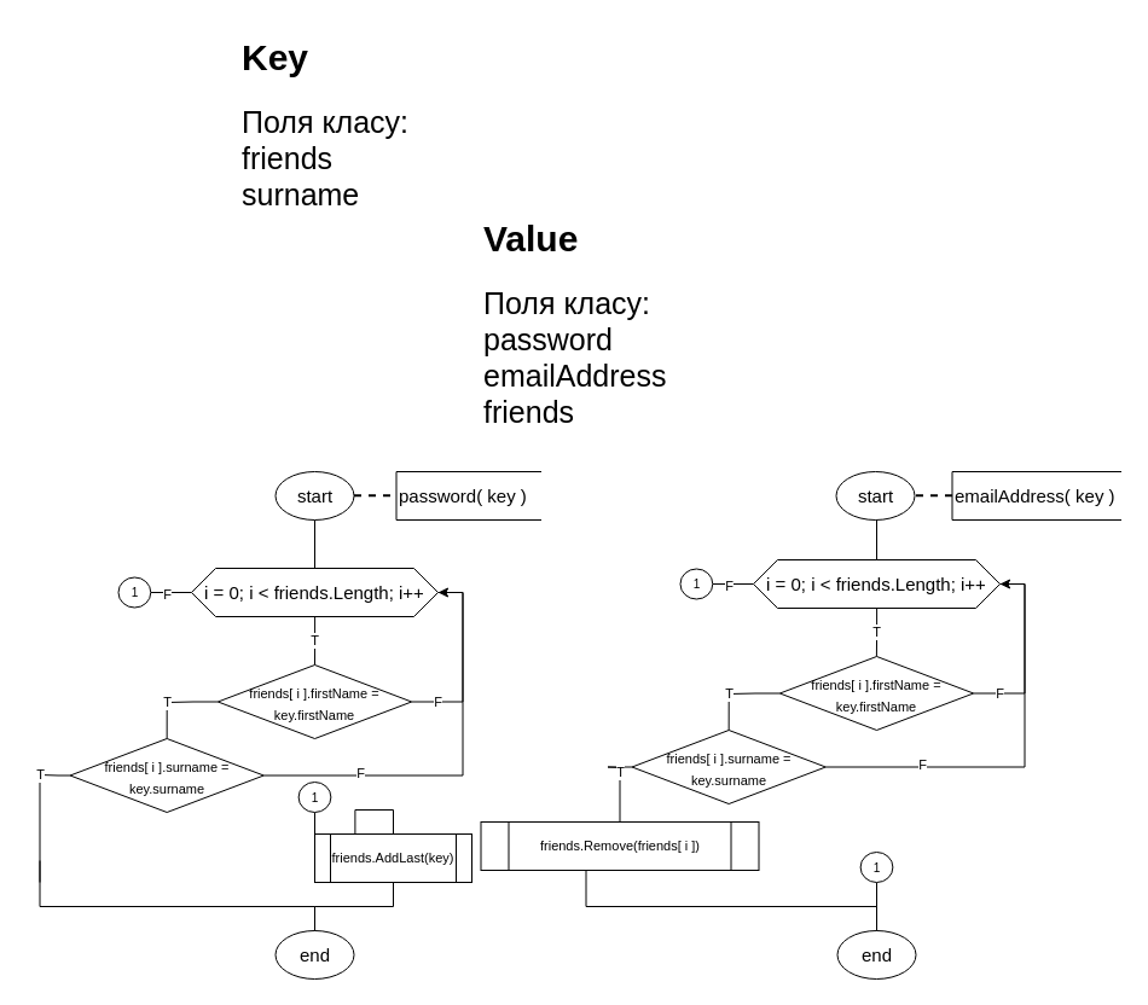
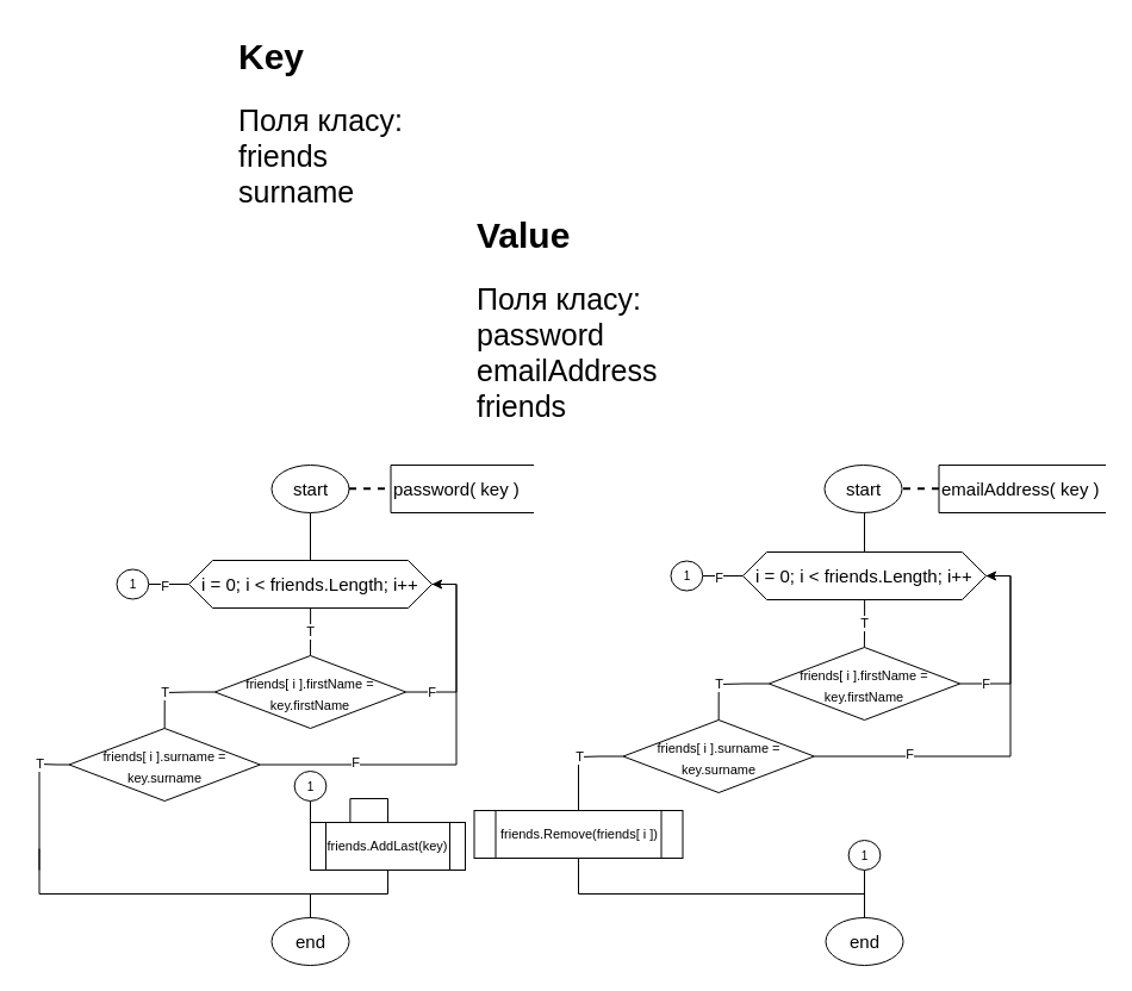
- <mxCell id="39" value="friends.Remove(friends[ i ])" style="shape=process;whiteSpace=wrap;html=1;backgroundOutline=1;strokeWidth=1;fontSize=11;" vertex="1" parent="1"><mxGeometry x="397.5" y="680" width="230" height="40" as="geometry" /></mxCell>
+ <mxCell id="39" value="friends.Remove(friends[ i ])" style="shape=process;whiteSpace=wrap;html=1;backgroundOutline=1;strokeWidth=1;fontSize=11;" vertex="1" parent="1"><mxGeometry x="397.5" y="680" width="175" height="40" as="geometry" /></mxCell>
